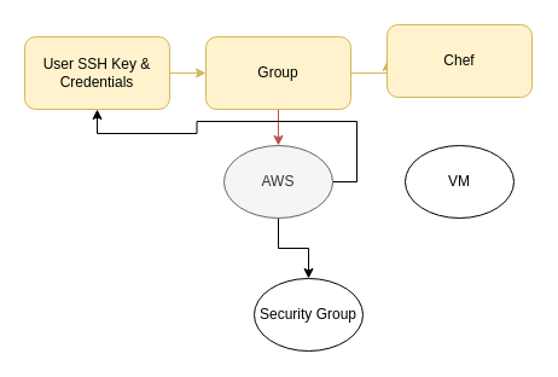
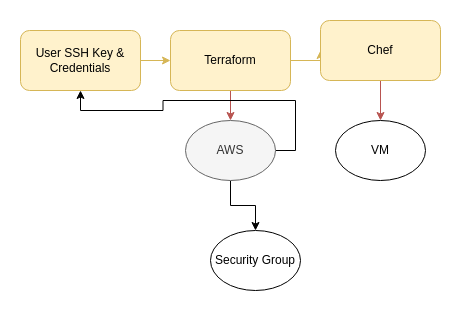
- <mxCell id="4" value="Group" style="rounded=1;whiteSpace=wrap;html=1;fillColor=#fff2cc;strokeColor=#d6b656;" vertex="1" parent="1"><mxGeometry x="170" y="30" width="120" height="60" as="geometry" /></mxCell>
+ <mxCell id="4" value="Terraform" style="rounded=1;whiteSpace=wrap;html=1;fillColor=#fff2cc;strokeColor=#d6b656;" vertex="1" parent="1"><mxGeometry x="170" y="30" width="120" height="60" as="geometry" /></mxCell>
+ <mxCell id="5" style="edgeStyle=orthogonalEdgeStyle;rounded=0;orthogonalLoop=1;jettySize=auto;html=1;exitX=0.5;exitY=1;exitDx=0;exitDy=0;entryX=0.5;entryY=0;entryDx=0;entryDy=0;fillColor=#f8cecc;strokeColor=#b85450;" edge="1" parent="1" source="6" target="10"><mxGeometry relative="1" as="geometry" /></mxCell>
